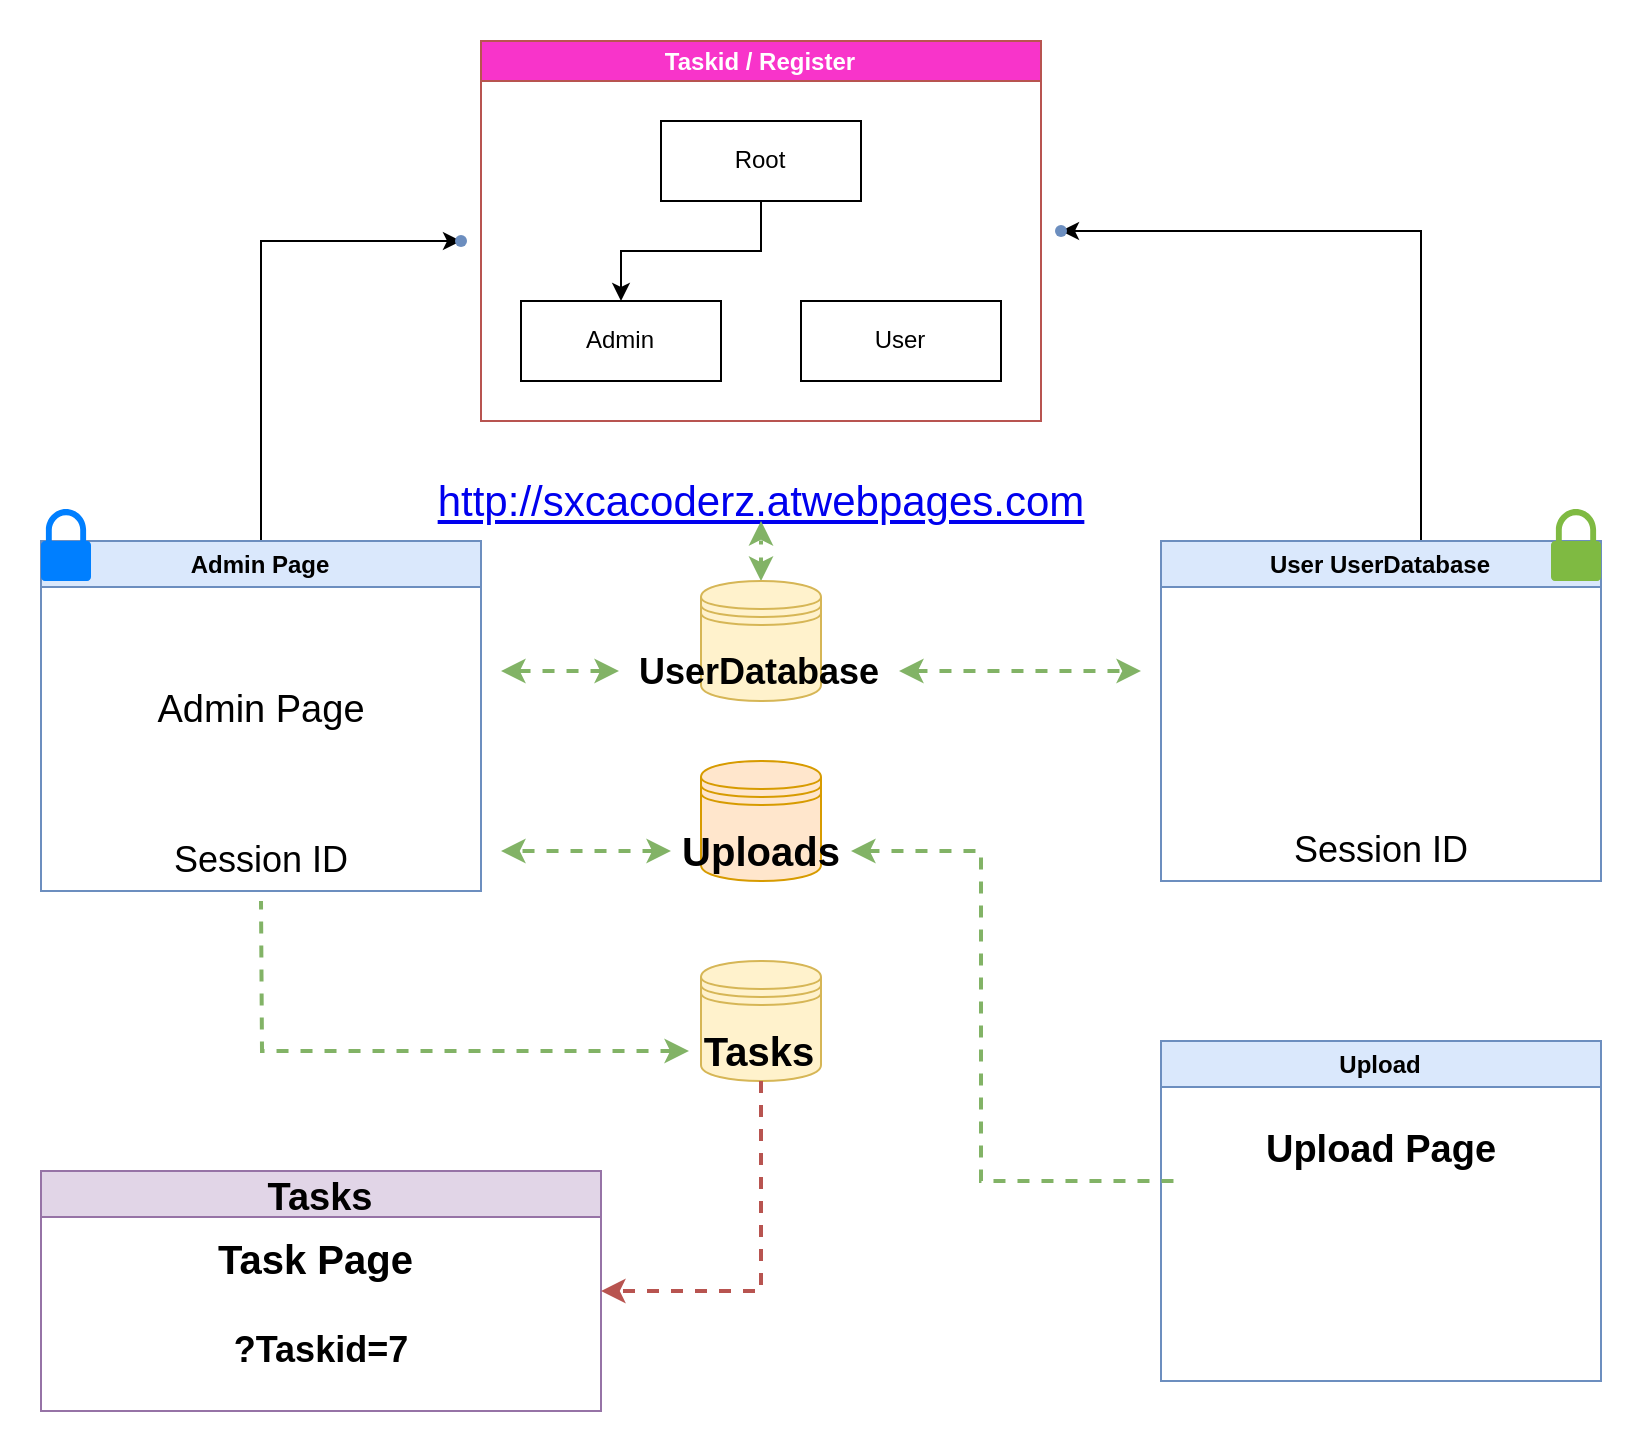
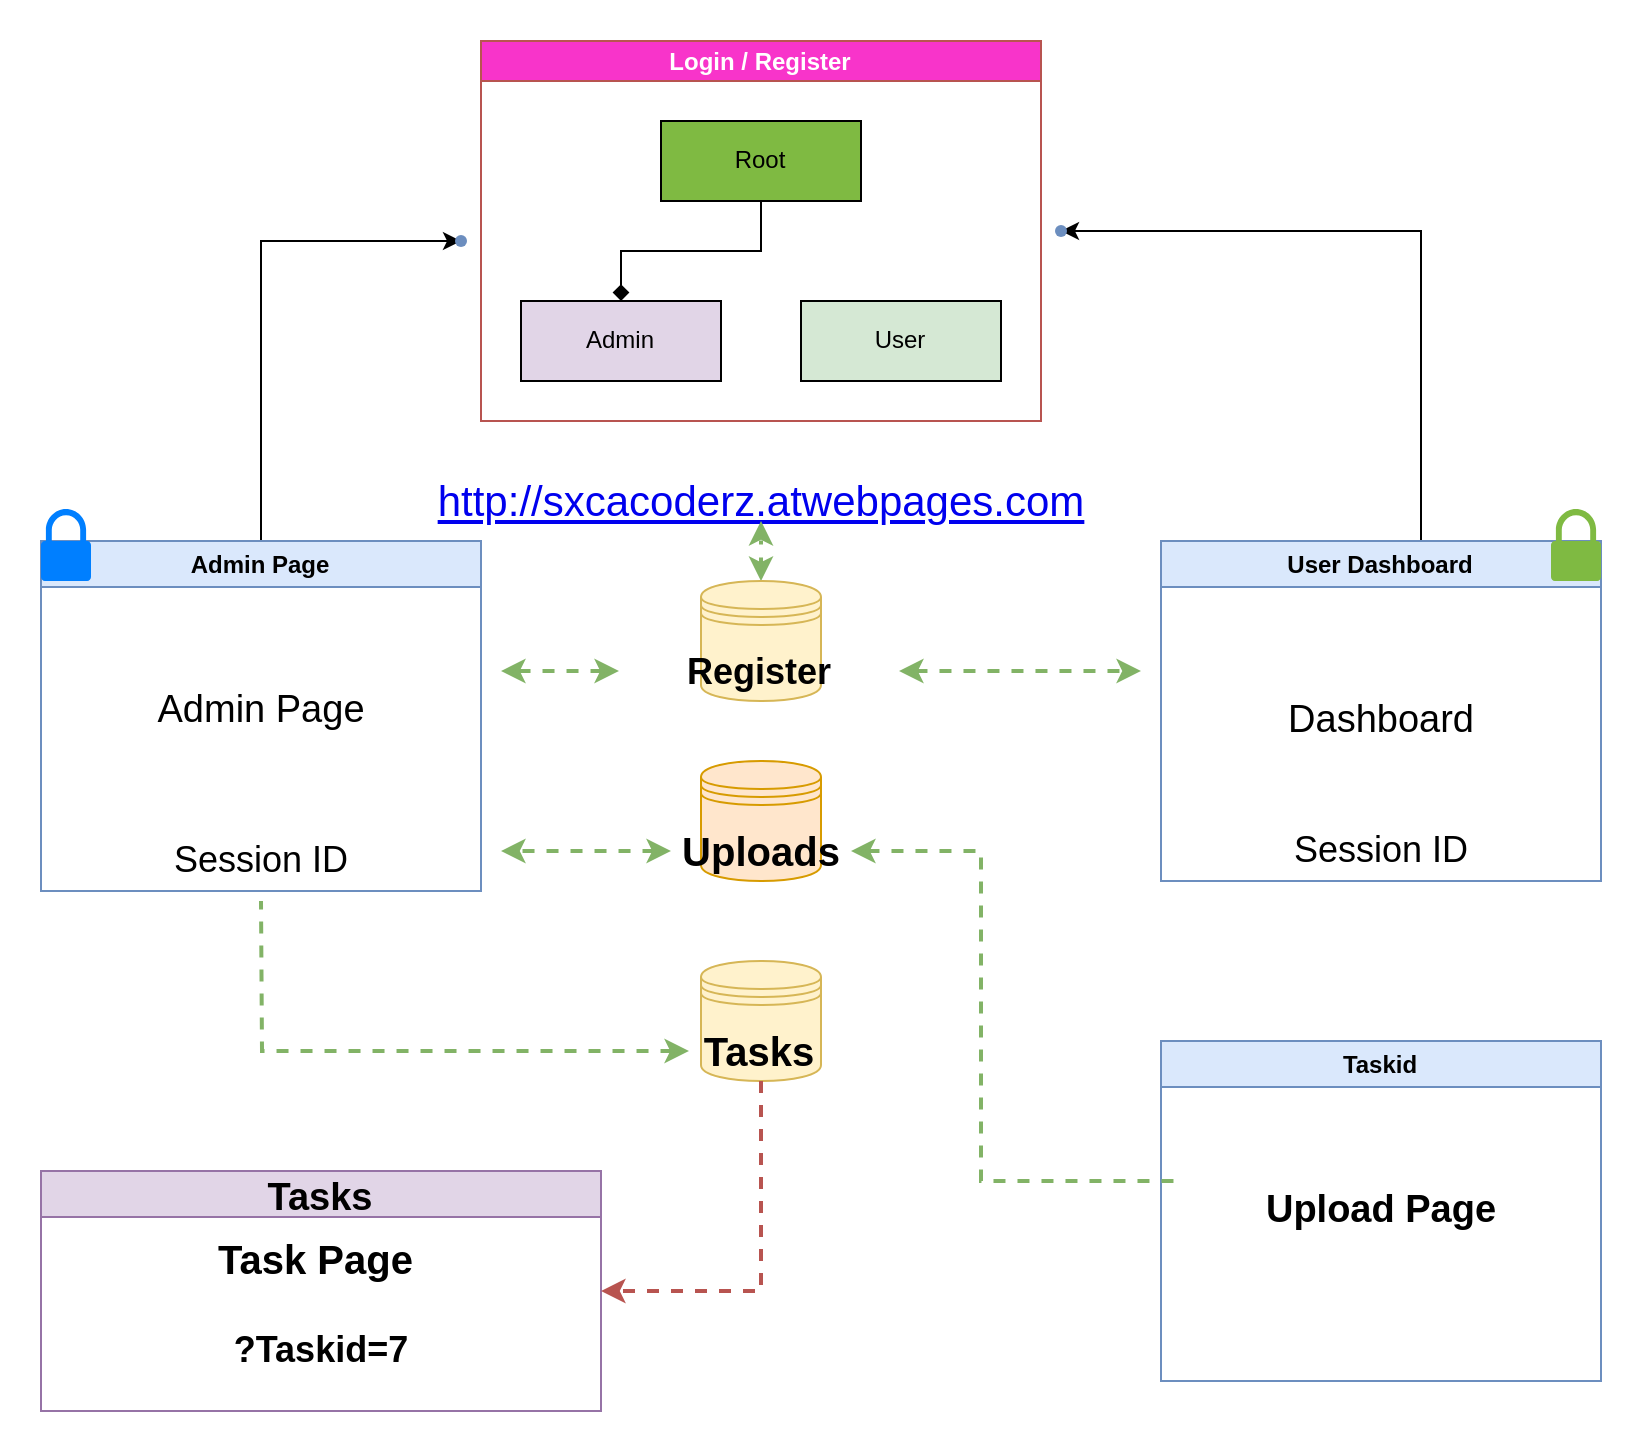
- <mxCell id="2" value="Taskid / Register" style="swimlane;startSize=20;horizontal=1;childLayout=treeLayout;horizontalTree=0;resizable=0;containerType=tree;fillColor=#F834CA;strokeColor=#b85450;fontColor=#FFFFFF;" vertex="1" parent="1"><mxGeometry x="240" y="20" width="280" height="190" as="geometry" /></mxCell>
+ <mxCell id="2" value="Login / Register" style="swimlane;startSize=20;horizontal=1;childLayout=treeLayout;horizontalTree=0;resizable=0;containerType=tree;fillColor=#F834CA;strokeColor=#b85450;fontColor=#FFFFFF;" vertex="1" parent="1"><mxGeometry x="240" y="20" width="280" height="190" as="geometry" /></mxCell>
- <mxCell id="3" value="Root" style="whiteSpace=wrap;html=1;" vertex="1" parent="2"><mxGeometry x="90" y="40" width="100" height="40" as="geometry" /></mxCell>
+ <mxCell id="3" value="Root" style="whiteSpace=wrap;html=1;fillColor=#7fba42;" vertex="1" parent="2"><mxGeometry x="90" y="40" width="100" height="40" as="geometry" /></mxCell>
- <mxCell id="5" value="" style="edgeStyle=elbowEdgeStyle;elbow=vertical;html=1;rounded=0;" edge="1" parent="2" source="3" target="4"><mxGeometry relative="1" as="geometry" /></mxCell>
+ <mxCell id="5" value="" style="edgeStyle=elbowEdgeStyle;elbow=vertical;html=1;rounded=0;endArrow=diamond;" edge="1" parent="2" source="3" target="4"><mxGeometry relative="1" as="geometry" /></mxCell>
- <mxCell id="4" value="Admin" style="whiteSpace=wrap;html=1;" vertex="1" parent="2"><mxGeometry x="20" y="130" width="100" height="40" as="geometry" /></mxCell>
+ <mxCell id="4" value="Admin" style="whiteSpace=wrap;html=1;fillColor=#e1d5e7;" vertex="1" parent="2"><mxGeometry x="20" y="130" width="100" height="40" as="geometry" /></mxCell>
- <mxCell id="6" value="User" style="whiteSpace=wrap;html=1;" vertex="1" parent="2"><mxGeometry x="160" y="130" width="100" height="40" as="geometry" /></mxCell>
+ <mxCell id="6" value="User" style="whiteSpace=wrap;html=1;fillColor=#d5e8d4;" vertex="1" parent="2"><mxGeometry x="160" y="130" width="100" height="40" as="geometry" /></mxCell>
- <mxCell id="14" value="User UserDatabase" style="swimlane;fillColor=#dae8fc;strokeColor=#6c8ebf;" vertex="1" parent="1"><mxGeometry x="580" y="270" width="220" height="170" as="geometry" /></mxCell>
+ <mxCell id="14" value="User Dashboard" style="swimlane;fillColor=#dae8fc;strokeColor=#6c8ebf;" vertex="1" parent="1"><mxGeometry x="580" y="270" width="220" height="170" as="geometry" /></mxCell>
- <mxCell id="38" value="&lt;b&gt;&lt;font style=&quot;font-size: 18px&quot;&gt;UserDatabase&lt;/font&gt;&lt;/b&gt;" style="text;html=1;align=center;verticalAlign=middle;resizable=0;points=[];autosize=1;strokeColor=none;fillColor=none;fontSize=20;fontColor=#000000;" vertex="1" parent="1"><mxGeometry x="309" y="320" width="140" height="30" as="geometry" /></mxCell>
+ <mxCell id="38" value="&lt;b&gt;&lt;font style=&quot;font-size: 18px&quot;&gt;Register&lt;/font&gt;&lt;/b&gt;" style="text;html=1;align=center;verticalAlign=middle;resizable=0;points=[];autosize=1;strokeColor=none;fillColor=none;fontSize=20;fontColor=#000000;" vertex="1" parent="1"><mxGeometry x="309" y="320" width="140" height="30" as="geometry" /></mxCell>
+ <mxCell id="25" value="Dashboard" style="text;html=1;align=center;verticalAlign=middle;resizable=0;points=[];autosize=1;strokeColor=none;fillColor=none;fontSize=19;fontColor=#000000;" vertex="1" parent="1"><mxGeometry x="635" y="345" width="110" height="30" as="geometry" /></mxCell>
- <mxCell id="23" value="Upload" style="swimlane;fillColor=#dae8fc;strokeColor=#6c8ebf;" vertex="1" parent="1"><mxGeometry x="580" y="520" width="220" height="170" as="geometry" /></mxCell>
+ <mxCell id="23" value="Taskid" style="swimlane;fillColor=#dae8fc;strokeColor=#6c8ebf;" vertex="1" parent="1"><mxGeometry x="580" y="520" width="220" height="170" as="geometry" /></mxCell>
- <mxCell id="24" value="&lt;font color=&quot;#000000&quot; size=&quot;1&quot;&gt;&lt;b style=&quot;font-size: 19px&quot;&gt;Upload Page&lt;/b&gt;&lt;/font&gt;" style="text;html=1;align=center;verticalAlign=middle;resizable=0;points=[];autosize=1;strokeColor=none;fillColor=none;fontColor=#FFFFFF;" vertex="1" parent="23"><mxGeometry x="45" y="45" width="130" height="20" as="geometry" /></mxCell>
+ <mxCell id="24" value="&lt;font color=&quot;#000000&quot; size=&quot;1&quot;&gt;&lt;b style=&quot;font-size: 19px&quot;&gt;Upload Page&lt;/b&gt;&lt;/font&gt;" style="text;html=1;align=center;verticalAlign=middle;resizable=0;points=[];autosize=1;strokeColor=none;fillColor=none;fontColor=#FFFFFF;" vertex="1" parent="23"><mxGeometry x="45" y="75" width="130" height="20" as="geometry" /></mxCell>
